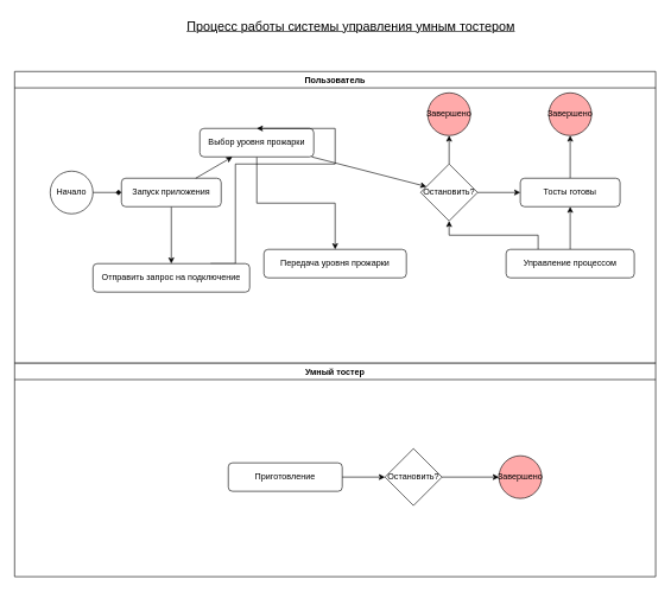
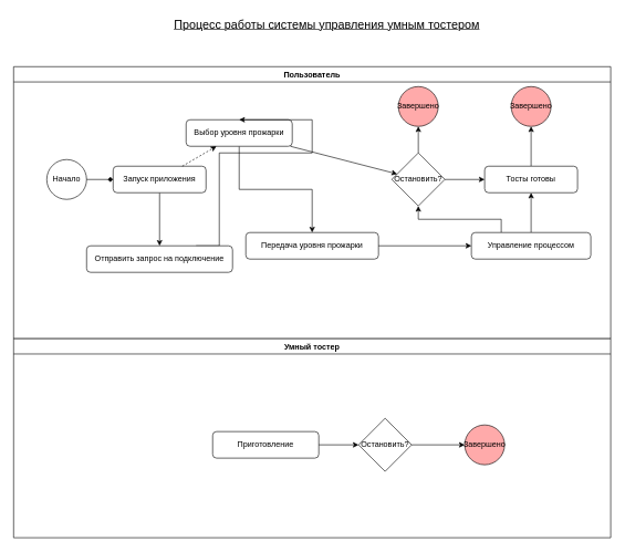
- <mxCell id="13" parent="2" source="5" target="7" edge="1"><mxGeometry relative="1" as="geometry" /></mxCell>
+ <mxCell id="13" parent="2" source="5" target="7" edge="1" style="dashed=1;"><mxGeometry relative="1" as="geometry" /></mxCell>
+ <mxCell id="22" edge="1" parent="2" source="18" target="21"><mxGeometry relative="1" as="geometry" /></mxCell>
